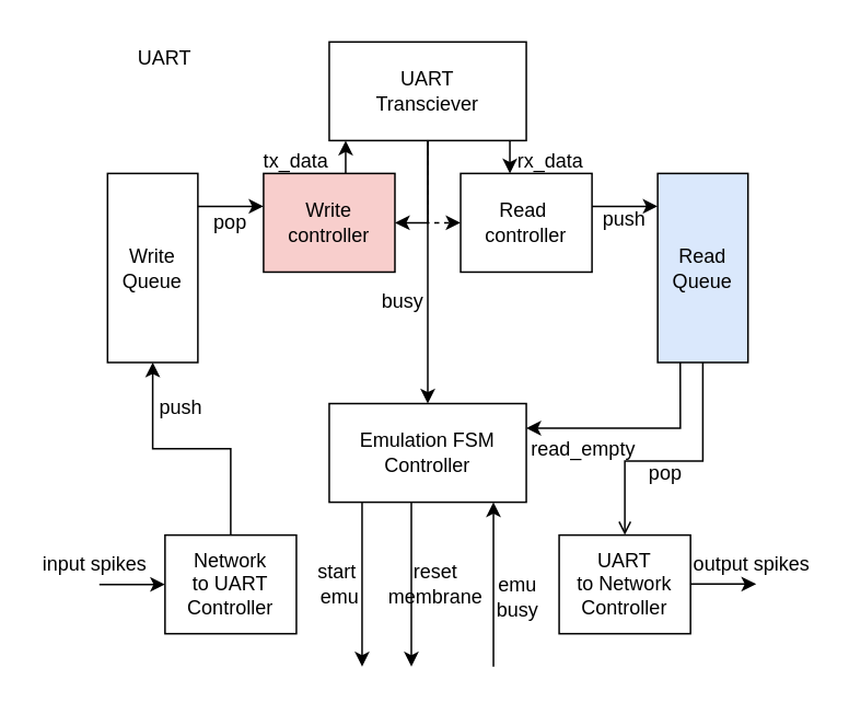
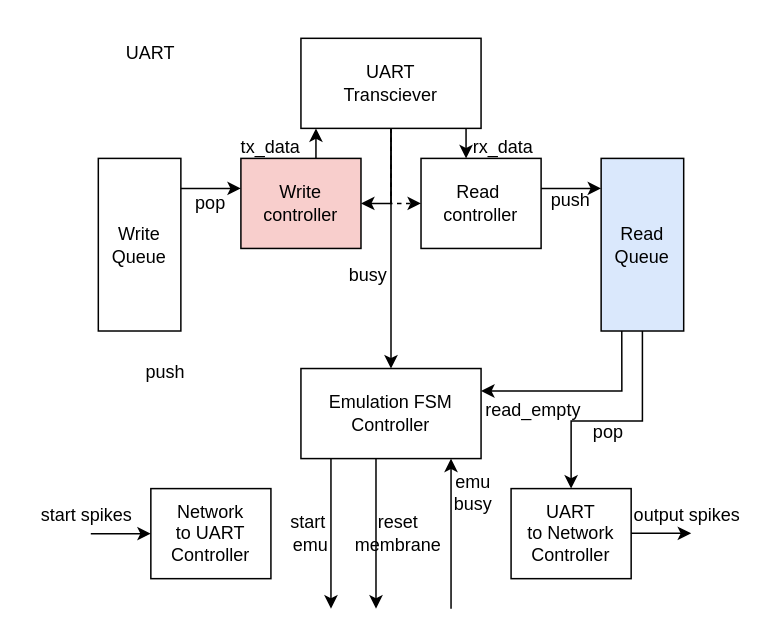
- <mxCell id="24" style="edgeStyle=orthogonalEdgeStyle;rounded=0;orthogonalLoop=1;jettySize=auto;html=1;exitX=0.5;exitY=0;exitDx=0;exitDy=0;entryX=0.5;entryY=1;entryDx=0;entryDy=0;" edge="1" parent="1" source="25" target="11"><mxGeometry relative="1" as="geometry" /></mxCell>
- <mxCell id="9" style="edgeStyle=orthogonalEdgeStyle;rounded=0;orthogonalLoop=1;jettySize=auto;html=1;exitX=0.5;exitY=1;exitDx=0;exitDy=0;entryX=0.5;entryY=0;entryDx=0;entryDy=0;endArrow=open;" edge="1" parent="1" source="10" target="29"><mxGeometry relative="1" as="geometry"><Array as="points"><mxPoint x="428" y="280" /><mxPoint x="380" y="280" /></Array></mxGeometry></mxCell>
+ <mxCell id="9" style="edgeStyle=orthogonalEdgeStyle;rounded=0;orthogonalLoop=1;jettySize=auto;html=1;exitX=0.5;exitY=1;exitDx=0;exitDy=0;entryX=0.5;entryY=0;entryDx=0;entryDy=0;" edge="1" parent="1" source="10" target="29"><mxGeometry relative="1" as="geometry"><Array as="points"><mxPoint x="428" y="280" /><mxPoint x="380" y="280" /></Array></mxGeometry></mxCell>
- <mxCell id="28" value="input spikes" style="text;html=1;align=center;verticalAlign=middle;whiteSpace=wrap;rounded=0;" vertex="1" parent="1"><mxGeometry x="20" y="335" width="75" height="15" as="geometry" /></mxCell>
+ <mxCell id="28" value="start spikes" style="text;html=1;align=center;verticalAlign=middle;whiteSpace=wrap;rounded=0;" vertex="1" parent="1"><mxGeometry x="20" y="335" width="75" height="15" as="geometry" /></mxCell>
- <mxCell id="38" value="&lt;div&gt;emu&lt;/div&gt;&lt;div&gt;busy&lt;/div&gt;" style="text;html=1;align=center;verticalAlign=middle;whiteSpace=wrap;rounded=0;" vertex="1" parent="1"><mxGeometry x="300" y="355" width="30" height="15" as="geometry" /></mxCell>
+ <mxCell id="38" value="&lt;div&gt;emu&lt;/div&gt;&lt;div&gt;busy&lt;/div&gt;" style="text;html=1;align=center;verticalAlign=middle;whiteSpace=wrap;rounded=0;" vertex="1" parent="1"><mxGeometry x="300" y="320" width="30" height="15" as="geometry" /></mxCell>
